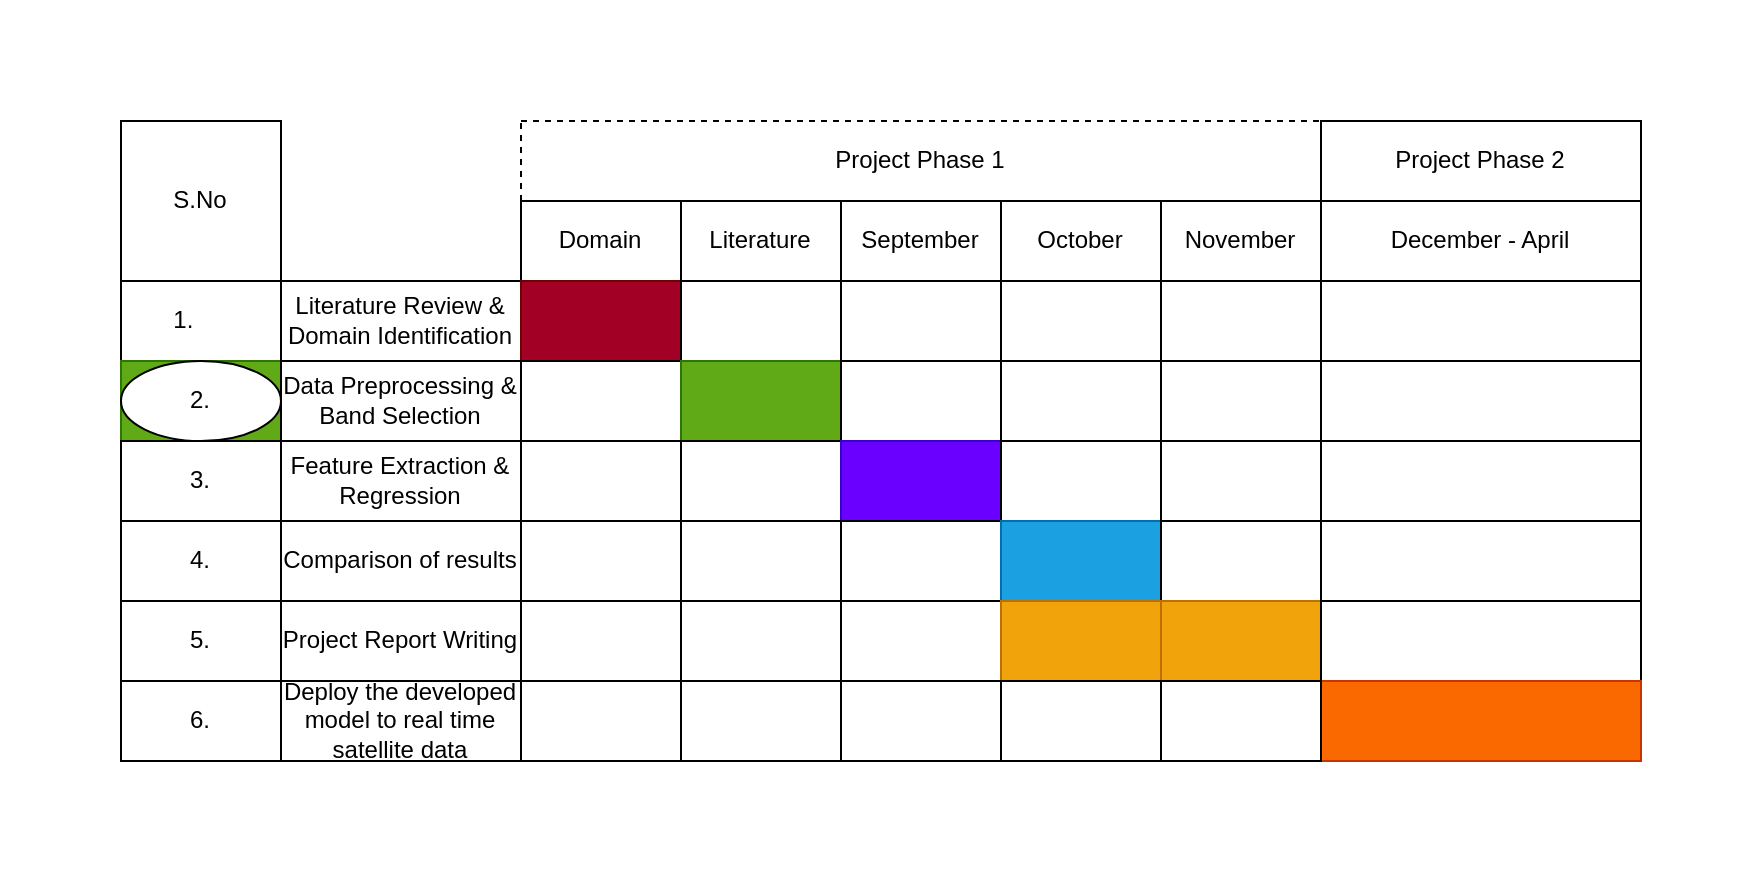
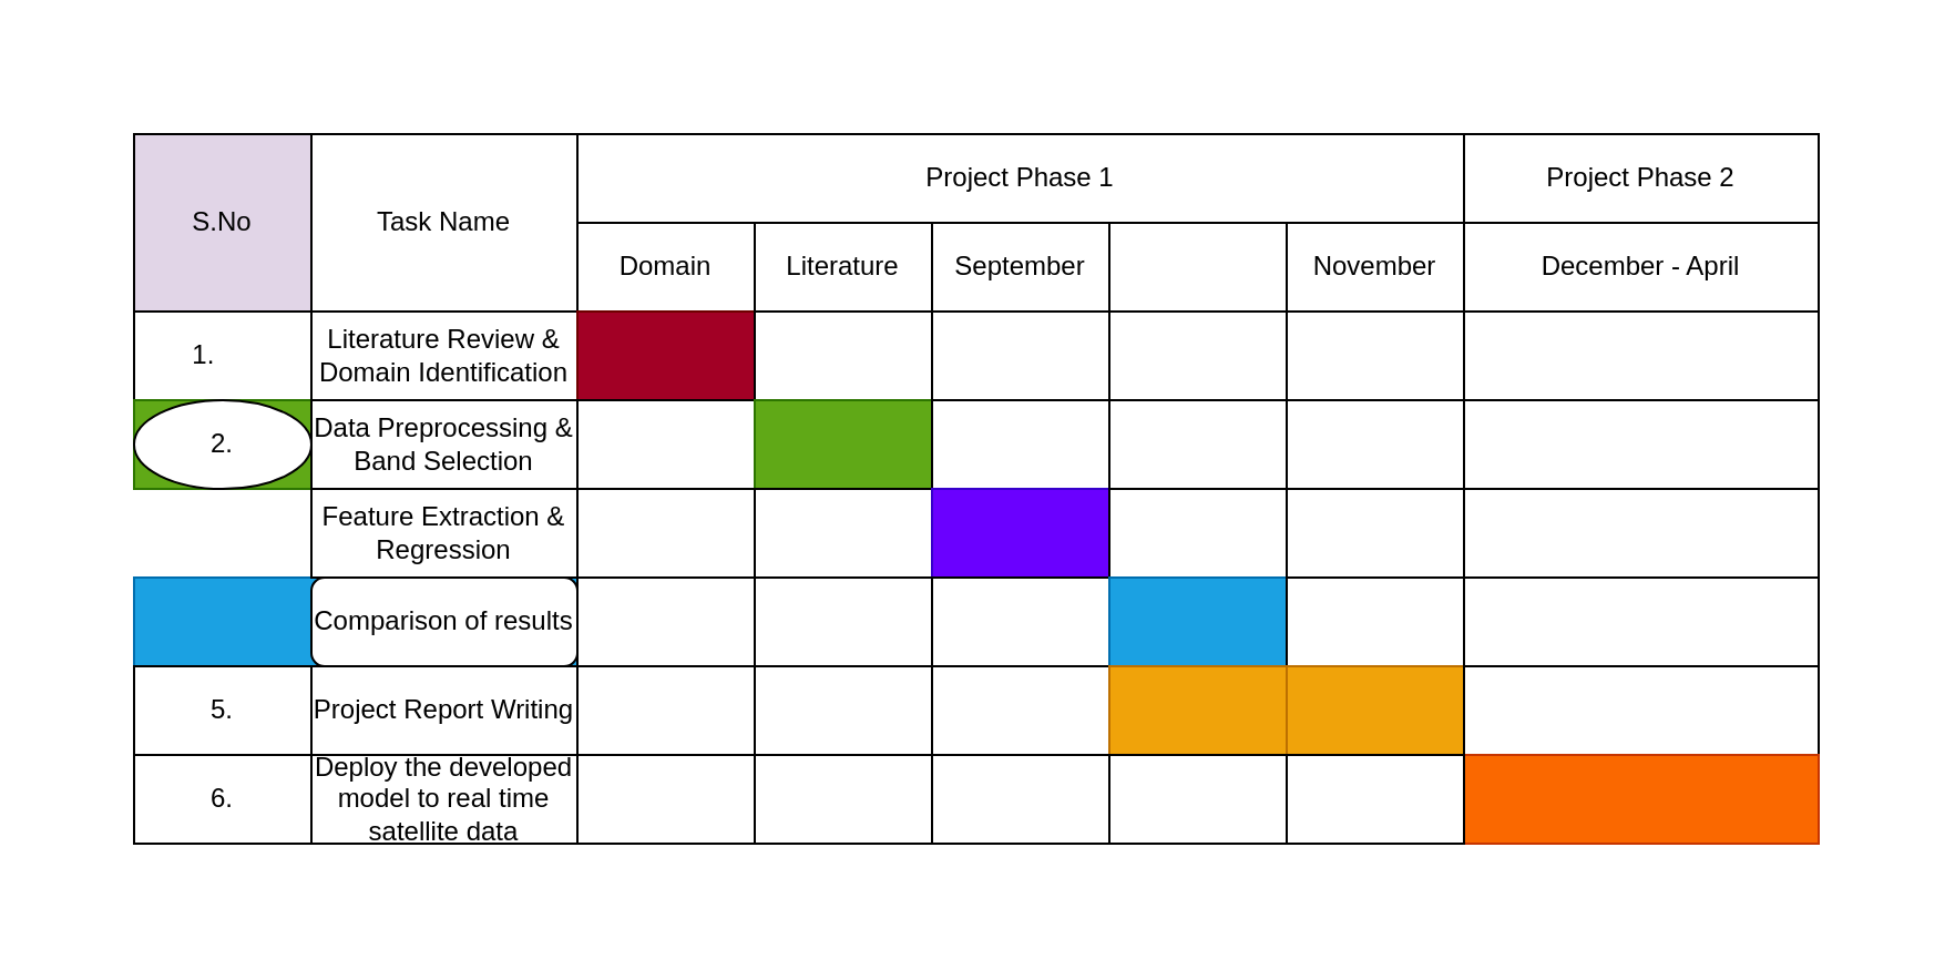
- <mxCell id="5" value="Project Phase 1" style="rounded=0;whiteSpace=wrap;html=1;dashed=1;" parent="1" vertex="1"><mxGeometry x="260" y="60" width="400" height="40" as="geometry" /></mxCell>
+ <mxCell id="5" value="Project Phase 1" style="rounded=0;whiteSpace=wrap;html=1;" parent="1" vertex="1"><mxGeometry x="260" y="60" width="400" height="40" as="geometry" /></mxCell>
- <mxCell id="3" value="S.No" style="rounded=0;whiteSpace=wrap;html=1;" parent="1" vertex="1"><mxGeometry x="60" y="60" width="80" height="80" as="geometry" /></mxCell>
+ <mxCell id="3" value="S.No" style="rounded=0;whiteSpace=wrap;html=1;fillColor=#e1d5e7;" parent="1" vertex="1"><mxGeometry x="60" y="60" width="80" height="80" as="geometry" /></mxCell>
+ <mxCell id="4" value="Task Name" style="rounded=0;whiteSpace=wrap;html=1;" parent="1" vertex="1"><mxGeometry x="140" y="60" width="120" height="80" as="geometry" /></mxCell>
- <mxCell id="10" value="October" style="rounded=0;whiteSpace=wrap;html=1;" parent="6" vertex="1"><mxGeometry x="240.0" width="80" height="40" as="geometry" /></mxCell>
- <mxCell id="30" value="3." style="rounded=0;whiteSpace=wrap;html=1;" vertex="1" parent="1"><mxGeometry x="60" y="220" width="80" height="40" as="geometry" /></mxCell>
- <mxCell id="38" value="4." style="rounded=0;whiteSpace=wrap;html=1;" vertex="1" parent="1"><mxGeometry x="60" y="260" width="80" height="40" as="geometry" /></mxCell>
- <mxCell id="39" value="Comparison of results" style="rounded=0;whiteSpace=wrap;html=1;" vertex="1" parent="1"><mxGeometry x="140" y="260" width="120" height="40" as="geometry" /></mxCell>
+ <mxCell id="39" value="Comparison of results" style="whiteSpace=wrap;html=1;rounded=1;" vertex="1" parent="1"><mxGeometry x="140" y="260" width="120" height="40" as="geometry" /></mxCell>
